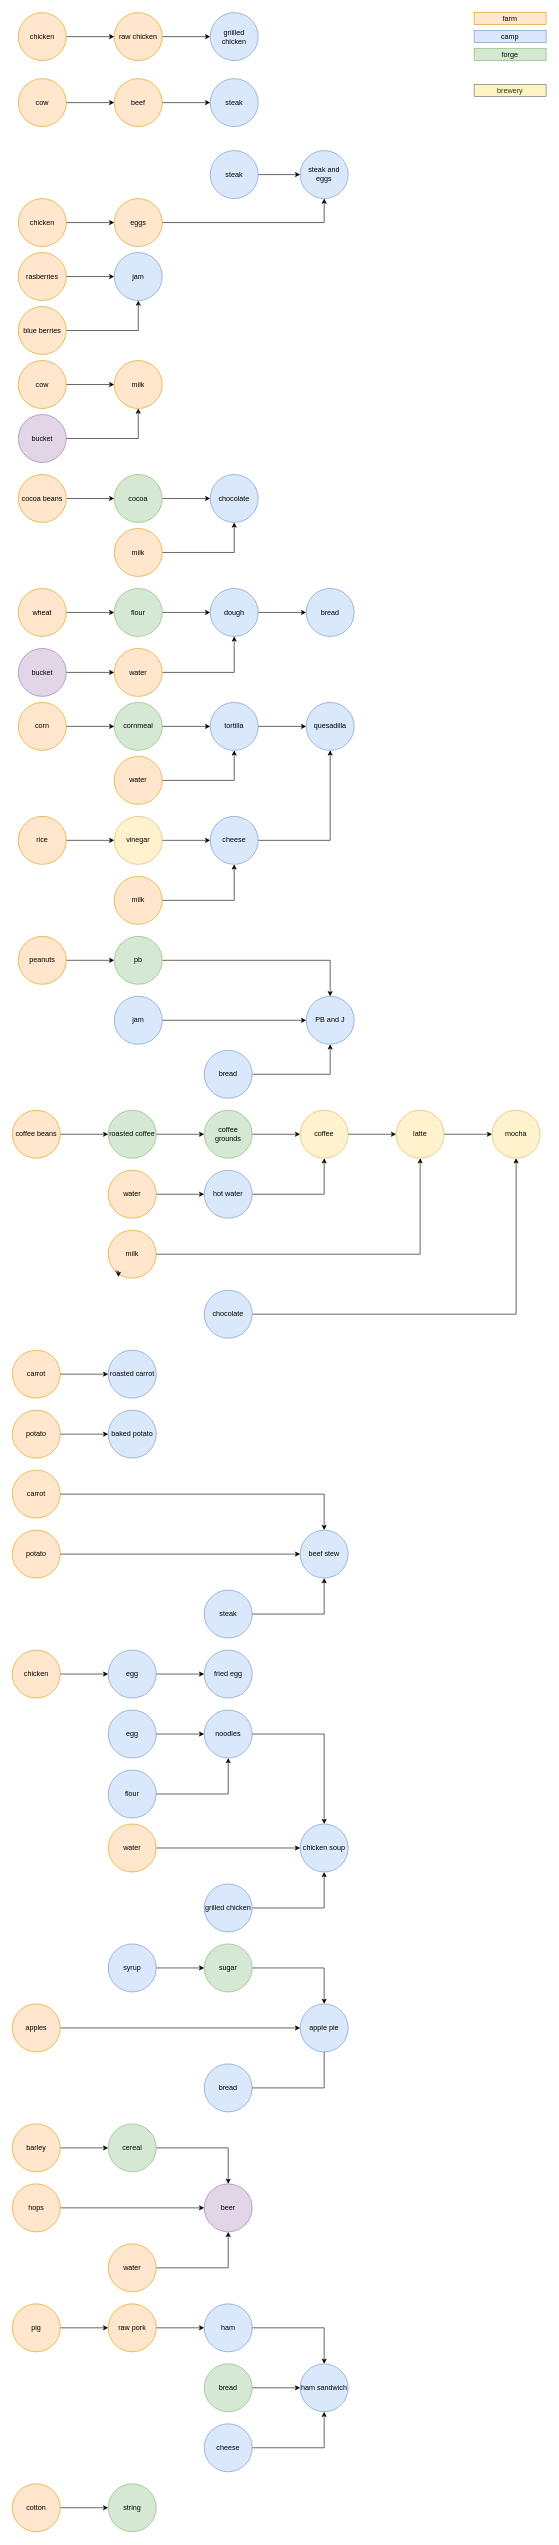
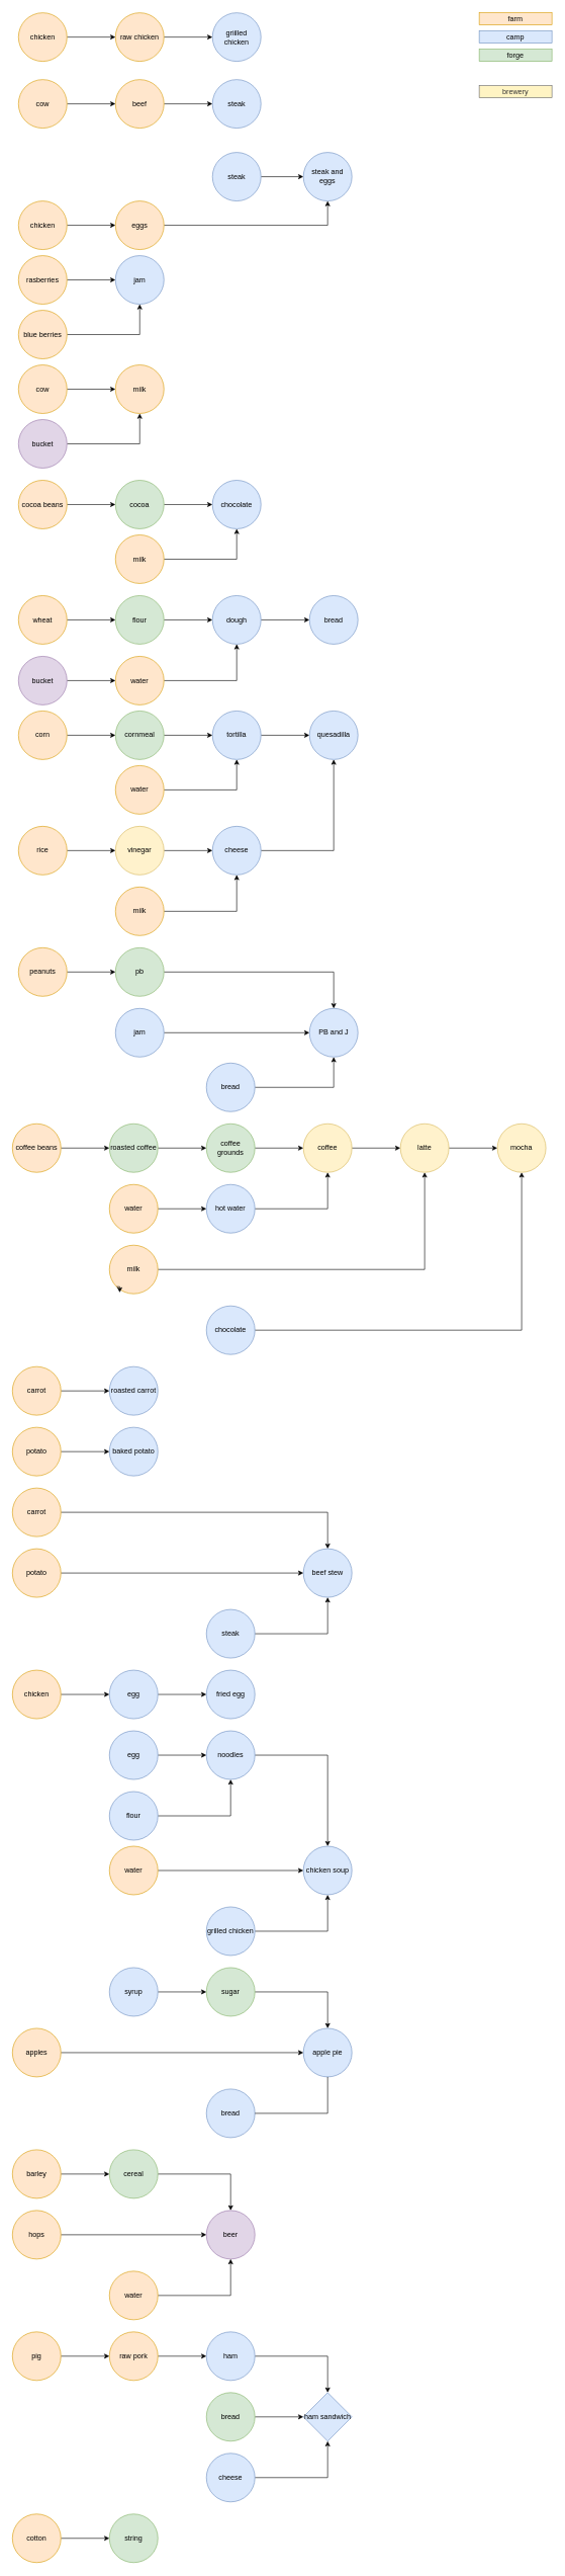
- <mxCell id="146" value="ham sandwich" style="ellipse;whiteSpace=wrap;html=1;aspect=fixed;fillColor=#dae8fc;strokeColor=#6c8ebf;" parent="1" vertex="1"><mxGeometry x="500" y="3940" width="80" height="80" as="geometry" /></mxCell>
+ <mxCell id="146" value="ham sandwich" style="rhombus;whiteSpace=wrap;html=1;aspect=fixed;fillColor=#dae8fc;strokeColor=#6c8ebf;" parent="1" vertex="1"><mxGeometry x="500" y="3940" width="80" height="80" as="geometry" /></mxCell>
